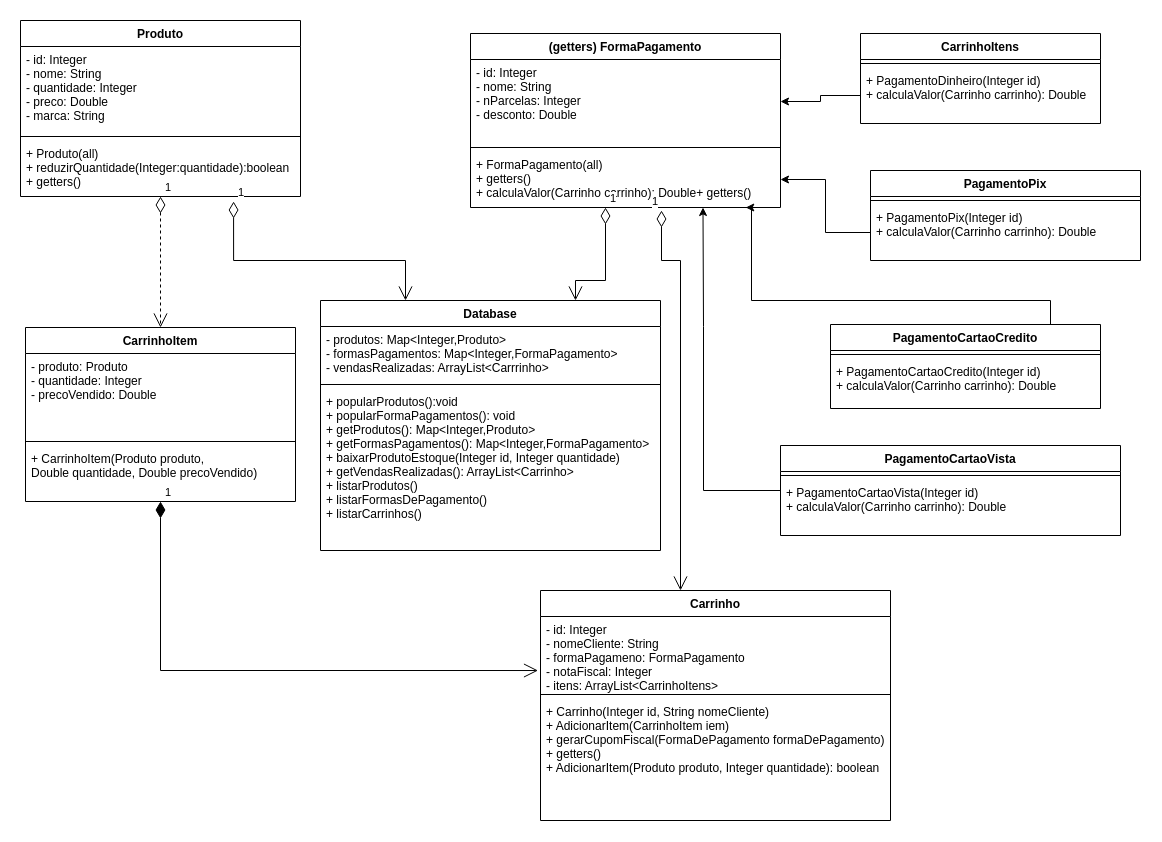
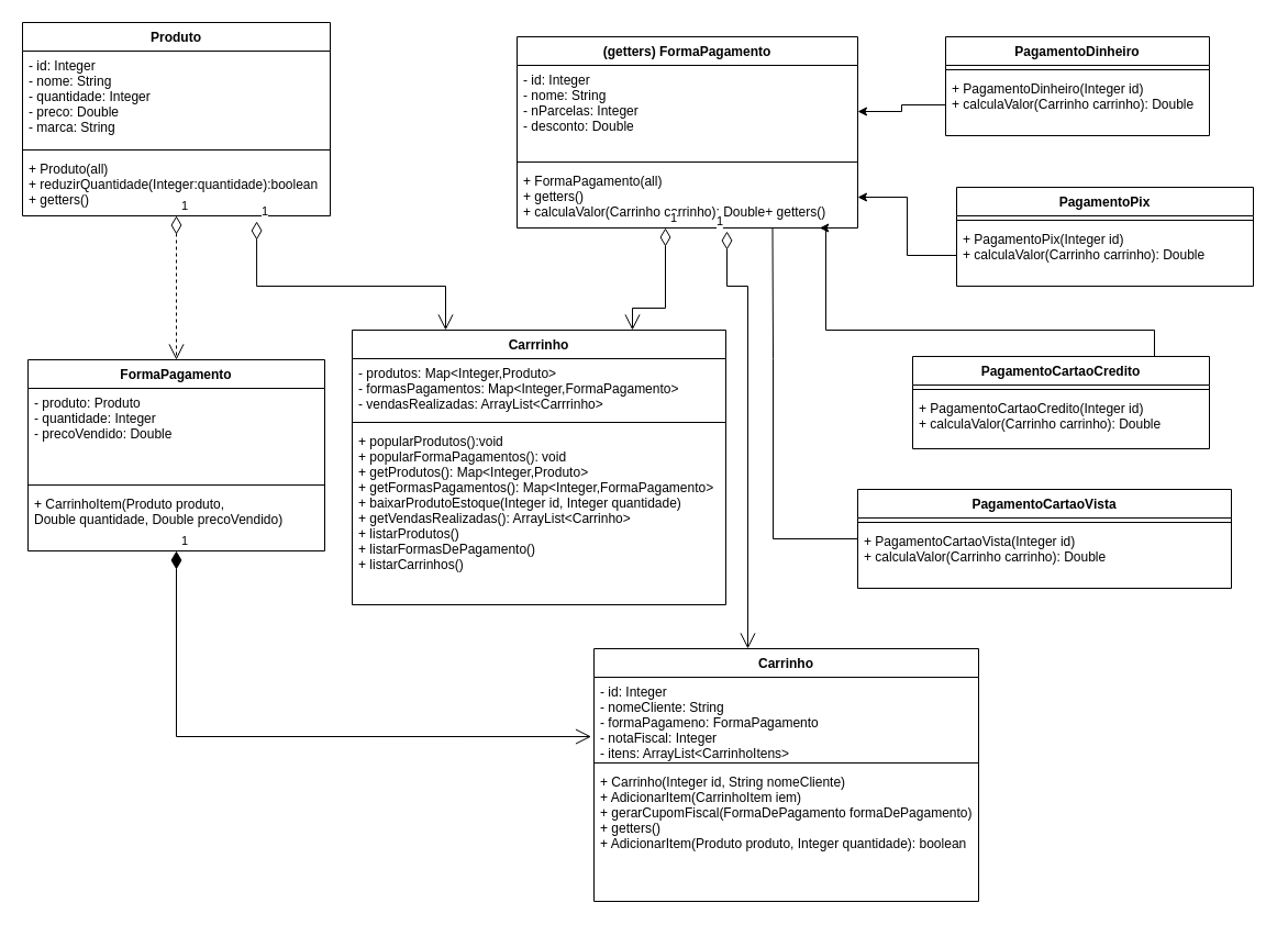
- <mxCell id="27" value="CarrinhoItens&#10;" style="swimlane;fontStyle=1;align=center;verticalAlign=top;childLayout=stackLayout;horizontal=1;startSize=26;horizontalStack=0;resizeParent=1;resizeParentMax=0;resizeLast=0;collapsible=1;marginBottom=0;" parent="1" vertex="1"><mxGeometry x="860" y="33" width="240" height="90" as="geometry" /></mxCell>
+ <mxCell id="27" value="PagamentoDinheiro&#10;" style="swimlane;fontStyle=1;align=center;verticalAlign=top;childLayout=stackLayout;horizontal=1;startSize=26;horizontalStack=0;resizeParent=1;resizeParentMax=0;resizeLast=0;collapsible=1;marginBottom=0;" parent="1" vertex="1"><mxGeometry x="860" y="33" width="240" height="90" as="geometry" /></mxCell>
- <mxCell id="33" style="edgeStyle=orthogonalEdgeStyle;rounded=0;orthogonalLoop=1;jettySize=auto;html=1;entryX=0.75;entryY=1;entryDx=0;entryDy=0;" parent="1" source="34" target="10" edge="1"><mxGeometry relative="1" as="geometry"><Array as="points"><mxPoint x="703" y="490" /><mxPoint x="703" y="326" /></Array></mxGeometry></mxCell>
+ <mxCell id="33" style="edgeStyle=orthogonalEdgeStyle;rounded=0;orthogonalLoop=1;jettySize=auto;html=1;entryX=0.75;entryY=1;entryDx=0;entryDy=0;endArrow=none;" parent="1" source="34" target="10" edge="1"><mxGeometry relative="1" as="geometry"><Array as="points"><mxPoint x="703" y="490" /><mxPoint x="703" y="326" /></Array></mxGeometry></mxCell>
- <mxCell id="6" value="Database" style="swimlane;fontStyle=1;align=center;verticalAlign=top;childLayout=stackLayout;horizontal=1;startSize=26;horizontalStack=0;resizeParent=1;resizeParentMax=0;resizeLast=0;collapsible=1;marginBottom=0;" parent="1" vertex="1"><mxGeometry x="320" y="300" width="340" height="250" as="geometry" /></mxCell>
+ <mxCell id="6" value="Carrrinho" style="swimlane;fontStyle=1;align=center;verticalAlign=top;childLayout=stackLayout;horizontal=1;startSize=26;horizontalStack=0;resizeParent=1;resizeParentMax=0;resizeLast=0;collapsible=1;marginBottom=0;" parent="1" vertex="1"><mxGeometry x="320" y="300" width="340" height="250" as="geometry" /></mxCell>
- <mxCell id="20" value="CarrinhoItem" style="swimlane;fontStyle=1;align=center;verticalAlign=top;childLayout=stackLayout;horizontal=1;startSize=26;horizontalStack=0;resizeParent=1;resizeParentMax=0;resizeLast=0;collapsible=1;marginBottom=0;" parent="1" vertex="1"><mxGeometry x="25" y="327" width="270" height="174" as="geometry" /></mxCell>
+ <mxCell id="20" value="FormaPagamento" style="swimlane;fontStyle=1;align=center;verticalAlign=top;childLayout=stackLayout;horizontal=1;startSize=26;horizontalStack=0;resizeParent=1;resizeParentMax=0;resizeLast=0;collapsible=1;marginBottom=0;" parent="1" vertex="1"><mxGeometry x="25" y="327" width="270" height="174" as="geometry" /></mxCell>
